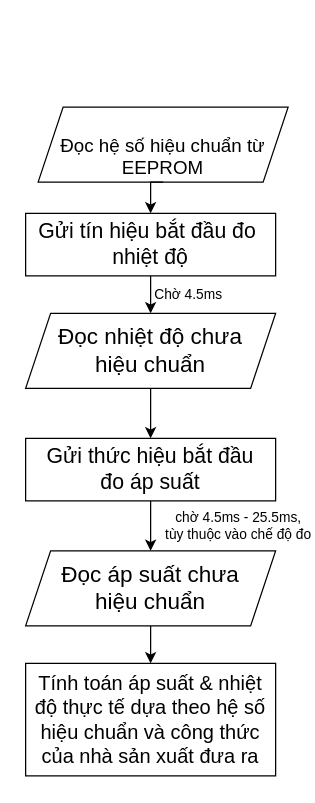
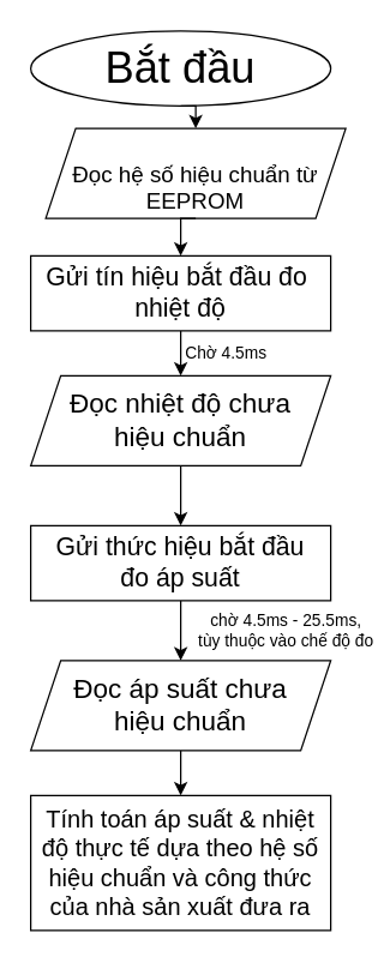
+ <mxCell id="3" value="&lt;font style=&quot;font-size: 29px&quot;&gt;Bắt đầu&lt;/font&gt;" style="ellipse;whiteSpace=wrap;html=1;fillColor=none;" parent="1" vertex="1"><mxGeometry x="20" y="20" width="200" height="50" as="geometry" /></mxCell>
+ <mxCell id="2" style="edgeStyle=orthogonalEdgeStyle;rounded=0;orthogonalLoop=1;jettySize=auto;html=1;exitX=0.5;exitY=1;exitDx=0;exitDy=0;entryX=0.5;entryY=0;entryDx=0;entryDy=0;" parent="1" source="3" target="5" edge="1"><mxGeometry relative="1" as="geometry" /></mxCell>
